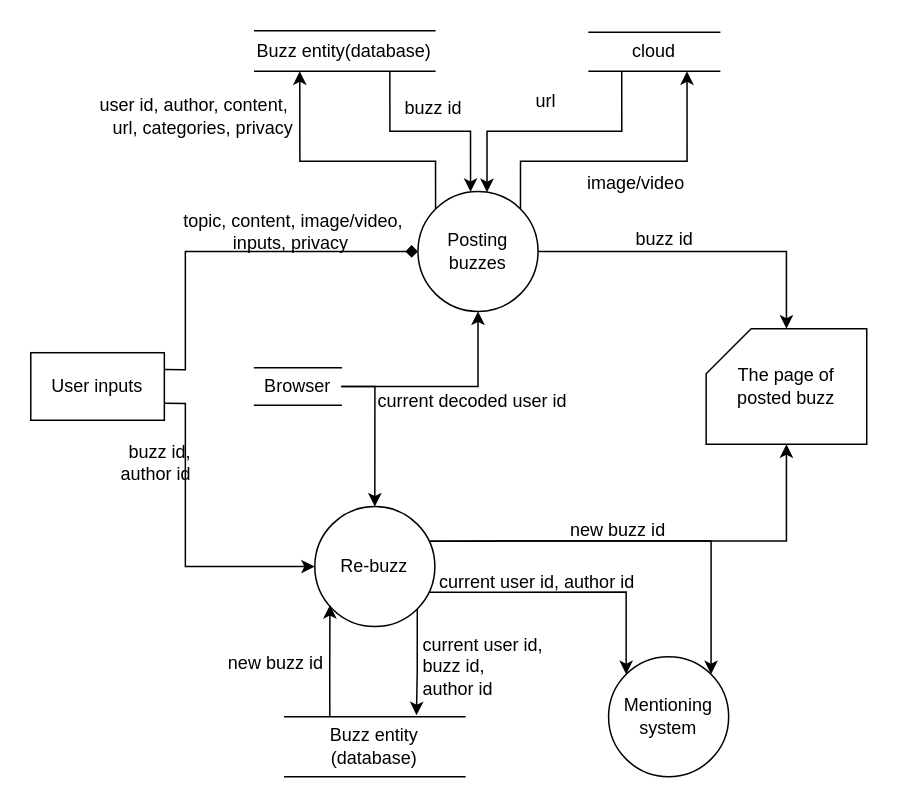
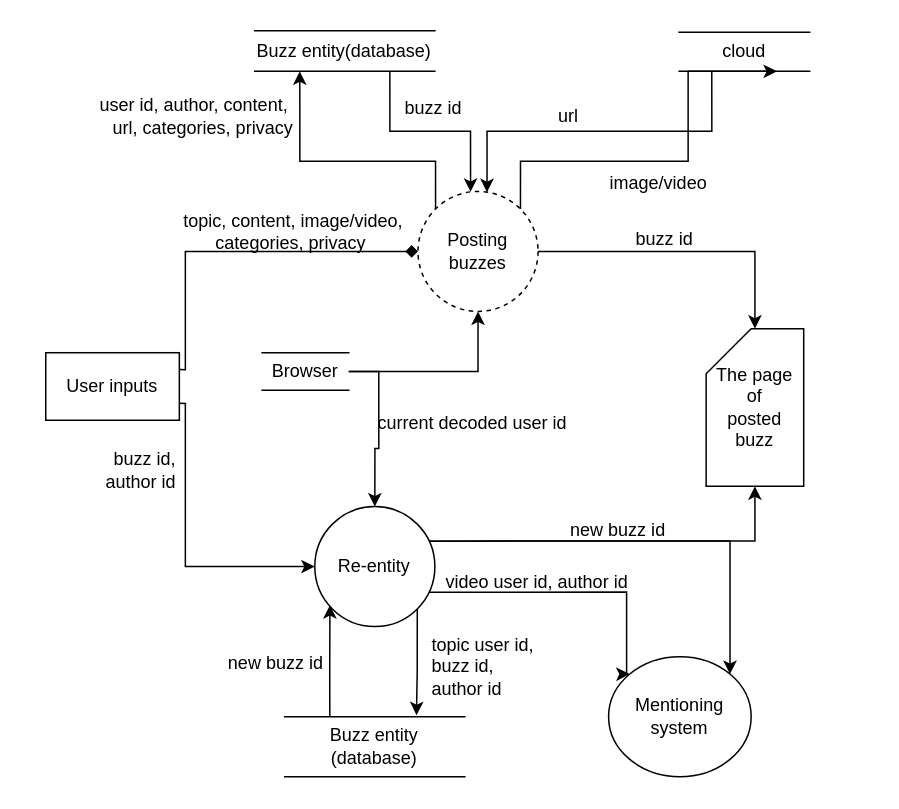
- <mxCell id="19" value="cloud" style="shape=partialRectangle;whiteSpace=wrap;html=1;left=0;right=0;fillColor=none;rounded=0;strokeColor=default;fontFamily=Helvetica;fontSize=12;fontColor=default;" parent="1" vertex="1"><mxGeometry x="392" y="21" width="87" height="26" as="geometry" /></mxCell>
+ <mxCell id="19" value="cloud" style="shape=partialRectangle;whiteSpace=wrap;html=1;left=0;right=0;fillColor=none;rounded=0;strokeColor=default;fontFamily=Helvetica;fontSize=12;fontColor=default;" parent="1" vertex="1"><mxGeometry x="452" y="21" width="87" height="26" as="geometry" /></mxCell>
- <mxCell id="21" value="url" style="text;html=1;align=center;verticalAlign=middle;resizable=0;points=[];autosize=1;strokeColor=none;fillColor=none;" parent="1" vertex="1"><mxGeometry x="343" y="52" width="40" height="30" as="geometry" /></mxCell>
+ <mxCell id="21" value="url" style="text;html=1;align=center;verticalAlign=middle;resizable=0;points=[];autosize=1;strokeColor=none;fillColor=none;" parent="1" vertex="1"><mxGeometry x="358" y="62" width="40" height="30" as="geometry" /></mxCell>
- <mxCell id="20" value="image/video" style="text;html=1;align=center;verticalAlign=middle;resizable=0;points=[];autosize=1;strokeColor=none;fillColor=none;" parent="1" vertex="1"><mxGeometry x="378" y="107" width="90" height="30" as="geometry" /></mxCell>
+ <mxCell id="20" value="image/video" style="text;html=1;align=center;verticalAlign=middle;resizable=0;points=[];autosize=1;strokeColor=none;fillColor=none;" parent="1" vertex="1"><mxGeometry x="393" y="107" width="90" height="30" as="geometry" /></mxCell>
- <mxCell id="2" value="&lt;div style=&quot;border-color: var(--border-color);&quot;&gt;&amp;nbsp;topic, content, image/video,&lt;/div&gt;&lt;div style=&quot;border-color: var(--border-color);&quot;&gt;inputs, privacy&lt;/div&gt;" style="text;html=1;align=center;verticalAlign=middle;resizable=0;points=[];autosize=1;strokeColor=none;fillColor=none;" parent="1" vertex="1"><mxGeometry x="109" y="134" width="167" height="40" as="geometry" /></mxCell>
+ <mxCell id="2" value="&lt;div style=&quot;border-color: var(--border-color);&quot;&gt;&amp;nbsp;topic, content, image/video,&lt;/div&gt;&lt;div style=&quot;border-color: var(--border-color);&quot;&gt;categories, privacy&lt;/div&gt;" style="text;html=1;align=center;verticalAlign=middle;resizable=0;points=[];autosize=1;strokeColor=none;fillColor=none;" parent="1" vertex="1"><mxGeometry x="109" y="134" width="167" height="40" as="geometry" /></mxCell>
- <mxCell id="8" value="Posting&lt;br&gt;buzzes" style="ellipse;whiteSpace=wrap;html=1;aspect=fixed;" parent="1" vertex="1"><mxGeometry x="278" y="127" width="80" height="80" as="geometry" /></mxCell>
+ <mxCell id="8" value="Posting&lt;br&gt;buzzes" style="ellipse;whiteSpace=wrap;html=1;aspect=fixed;dashed=1;" parent="1" vertex="1"><mxGeometry x="278" y="127" width="80" height="80" as="geometry" /></mxCell>
- <mxCell id="30" value="User inputs" style="rounded=0;whiteSpace=wrap;html=1;" vertex="1" parent="1"><mxGeometry x="20" y="234.5" width="89" height="45" as="geometry" /></mxCell>
+ <mxCell id="30" value="User inputs" style="rounded=0;whiteSpace=wrap;html=1;" vertex="1" parent="1"><mxGeometry x="30" y="234.5" width="89" height="45" as="geometry" /></mxCell>
- <mxCell id="33" value="Browser" style="shape=partialRectangle;whiteSpace=wrap;html=1;left=0;right=0;fillColor=none;rounded=0;strokeColor=default;fontFamily=Helvetica;fontSize=12;fontColor=default;" vertex="1" parent="1"><mxGeometry x="169.13" y="244.5" width="57.75" height="25" as="geometry" /></mxCell>
+ <mxCell id="33" value="Browser" style="shape=partialRectangle;whiteSpace=wrap;html=1;left=0;right=0;fillColor=none;rounded=0;strokeColor=default;fontFamily=Helvetica;fontSize=12;fontColor=default;" vertex="1" parent="1"><mxGeometry x="174.13" y="234.5" width="57.75" height="25" as="geometry" /></mxCell>
- <mxCell id="15" value="The page of&lt;br&gt;posted buzz" style="shape=card;whiteSpace=wrap;html=1;" parent="1" vertex="1"><mxGeometry x="470" y="218.5" width="107" height="77" as="geometry" /></mxCell>
+ <mxCell id="15" value="The page of&lt;br&gt;posted buzz" style="shape=card;whiteSpace=wrap;html=1;" parent="1" vertex="1"><mxGeometry x="470" y="218.5" width="65" height="105" as="geometry" /></mxCell>
- <mxCell id="34" value="current decoded user id" style="text;html=1;align=center;verticalAlign=middle;resizable=0;points=[];autosize=1;strokeColor=none;fillColor=none;" vertex="1" parent="1"><mxGeometry x="242" y="253.5" width="144" height="26" as="geometry" /></mxCell>
+ <mxCell id="34" value="current decoded user id" style="text;html=1;align=center;verticalAlign=middle;resizable=0;points=[];autosize=1;strokeColor=none;fillColor=none;" vertex="1" parent="1"><mxGeometry x="242" y="268.5" width="144" height="26" as="geometry" /></mxCell>
- <mxCell id="24" value="buzz id, &lt;br&gt;author id" style="text;html=1;align=right;verticalAlign=middle;resizable=0;points=[];autosize=1;strokeColor=none;fillColor=none;" parent="1" vertex="1"><mxGeometry x="63" y="288" width="65" height="40" as="geometry" /></mxCell>
+ <mxCell id="24" value="buzz id, &lt;br&gt;author id" style="text;html=1;align=right;verticalAlign=middle;resizable=0;points=[];autosize=1;strokeColor=none;fillColor=none;" parent="1" vertex="1"><mxGeometry x="53" y="293" width="65" height="40" as="geometry" /></mxCell>
- <mxCell id="13" value="Re-buzz" style="ellipse;whiteSpace=wrap;html=1;aspect=fixed;" parent="1" vertex="1"><mxGeometry x="209.25" y="337" width="80" height="80" as="geometry" /></mxCell>
+ <mxCell id="13" value="Re-entity" style="ellipse;whiteSpace=wrap;html=1;aspect=fixed;" parent="1" vertex="1"><mxGeometry x="209.25" y="337" width="80" height="80" as="geometry" /></mxCell>
- <mxCell id="28" value="current user id,&amp;nbsp;author id" style="text;html=1;align=center;verticalAlign=middle;resizable=0;points=[];autosize=1;strokeColor=none;fillColor=none;" parent="1" vertex="1"><mxGeometry x="283" y="375" width="148" height="26" as="geometry" /></mxCell>
+ <mxCell id="28" value="video user id,&amp;nbsp;author id" style="text;html=1;align=center;verticalAlign=middle;resizable=0;points=[];autosize=1;strokeColor=none;fillColor=none;" parent="1" vertex="1"><mxGeometry x="283" y="375" width="148" height="26" as="geometry" /></mxCell>
- <mxCell id="27" value="&lt;div style=&quot;text-align: left;&quot;&gt;current user id,&lt;/div&gt;&lt;div style=&quot;text-align: left;&quot;&gt;buzz id,&lt;/div&gt;&lt;div style=&quot;text-align: left;&quot;&gt;author id&lt;/div&gt;" style="text;html=1;align=center;verticalAlign=middle;resizable=0;points=[];autosize=1;strokeColor=none;fillColor=none;" parent="1" vertex="1"><mxGeometry x="272" y="417" width="98" height="54" as="geometry" /></mxCell>
+ <mxCell id="27" value="&lt;div style=&quot;text-align: left;&quot;&gt;topic user id,&lt;/div&gt;&lt;div style=&quot;text-align: left;&quot;&gt;buzz id,&lt;/div&gt;&lt;div style=&quot;text-align: left;&quot;&gt;author id&lt;/div&gt;" style="text;html=1;align=center;verticalAlign=middle;resizable=0;points=[];autosize=1;strokeColor=none;fillColor=none;" parent="1" vertex="1"><mxGeometry x="272" y="417" width="98" height="54" as="geometry" /></mxCell>
- <mxCell id="14" value="Mentioning system" style="ellipse;whiteSpace=wrap;html=1;aspect=fixed;" parent="1" vertex="1"><mxGeometry x="405" y="437" width="80" height="80" as="geometry" /></mxCell>
+ <mxCell id="14" value="Mentioning system" style="ellipse;whiteSpace=wrap;html=1;aspect=fixed;" parent="1" vertex="1"><mxGeometry x="405" y="437" width="95" height="80" as="geometry" /></mxCell>
